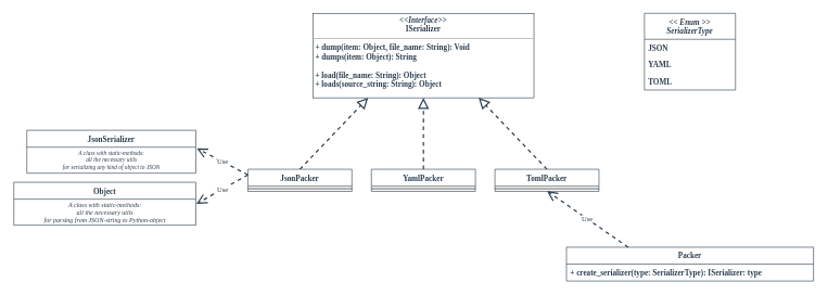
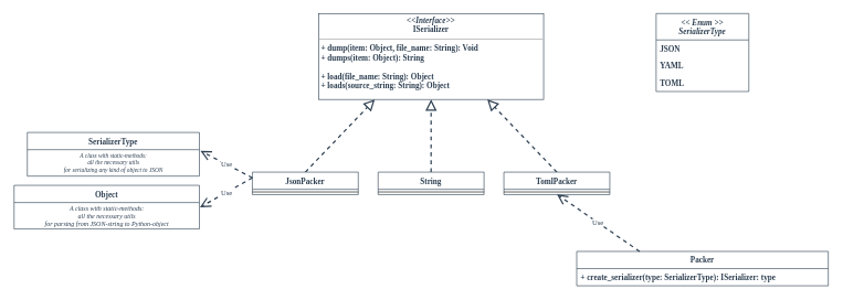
- <mxCell id="19" value="JsonSerializer" style="swimlane;fontStyle=1;align=center;verticalAlign=top;childLayout=stackLayout;horizontal=1;startSize=26;horizontalStack=0;resizeParent=1;resizeParentMax=0;resizeLast=0;collapsible=1;marginBottom=0;fontColor=#2C3E50;strokeColor=#2c3e50;fontFamily=JetBrains Mono;fontSource=https%3A%2F%2Ffonts.googleapis.com%2Fcss%3Ffamily%3DJetBrains%2BMono;strokeWidth=1;" vertex="1" parent="1"><mxGeometry x="40" y="200" width="260" height="66" as="geometry" /></mxCell>
+ <mxCell id="19" value="SerializerType" style="swimlane;fontStyle=1;align=center;verticalAlign=top;childLayout=stackLayout;horizontal=1;startSize=26;horizontalStack=0;resizeParent=1;resizeParentMax=0;resizeLast=0;collapsible=1;marginBottom=0;fontColor=#2C3E50;strokeColor=#2c3e50;fontFamily=JetBrains Mono;fontSource=https%3A%2F%2Ffonts.googleapis.com%2Fcss%3Ffamily%3DJetBrains%2BMono;strokeWidth=1;" vertex="1" parent="1"><mxGeometry x="40" y="200" width="260" height="66" as="geometry" /></mxCell>
- <mxCell id="6" value="YamlPacker" style="swimlane;fontStyle=1;align=center;verticalAlign=top;childLayout=stackLayout;horizontal=1;startSize=26;horizontalStack=0;resizeParent=1;resizeParentMax=0;resizeLast=0;collapsible=1;marginBottom=0;fontColor=#2C3E50;strokeColor=#2c3e50;fontFamily=JetBrains Mono;fontSource=https%3A%2F%2Ffonts.googleapis.com%2Fcss%3Ffamily%3DJetBrains%2BMono;strokeWidth=1;" vertex="1" parent="1"><mxGeometry x="570" y="260" width="160" height="34" as="geometry" /></mxCell>
+ <mxCell id="6" value="String" style="swimlane;fontStyle=1;align=center;verticalAlign=top;childLayout=stackLayout;horizontal=1;startSize=26;horizontalStack=0;resizeParent=1;resizeParentMax=0;resizeLast=0;collapsible=1;marginBottom=0;fontColor=#2C3E50;strokeColor=#2c3e50;fontFamily=JetBrains Mono;fontSource=https%3A%2F%2Ffonts.googleapis.com%2Fcss%3Ffamily%3DJetBrains%2BMono;strokeWidth=1;" vertex="1" parent="1"><mxGeometry x="570" y="260" width="160" height="34" as="geometry" /></mxCell>
